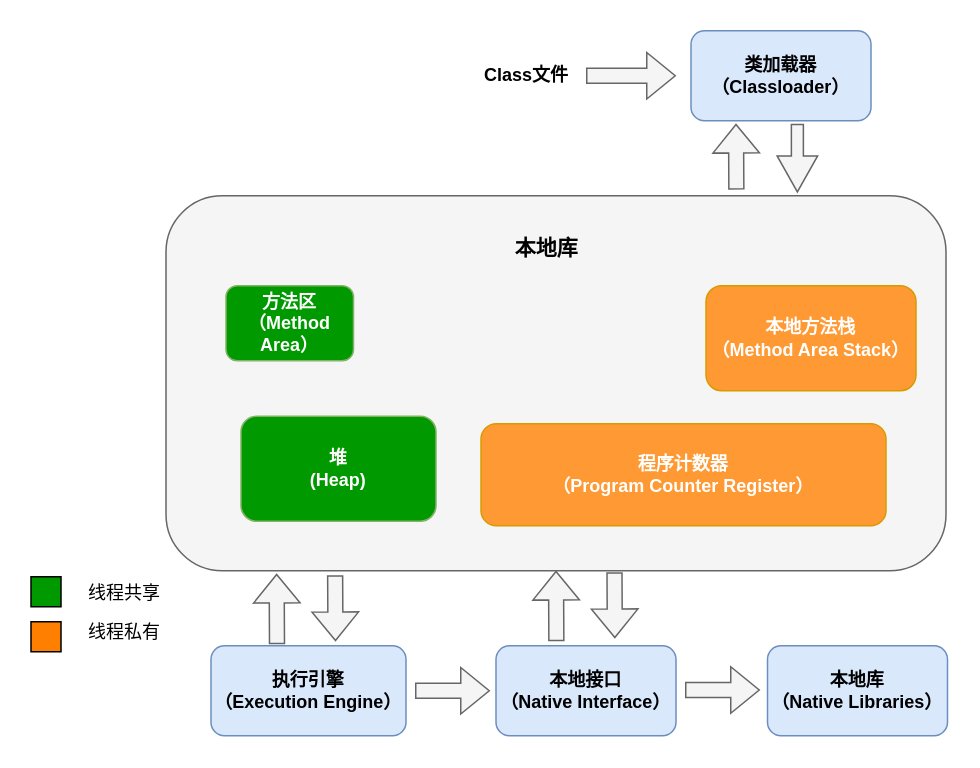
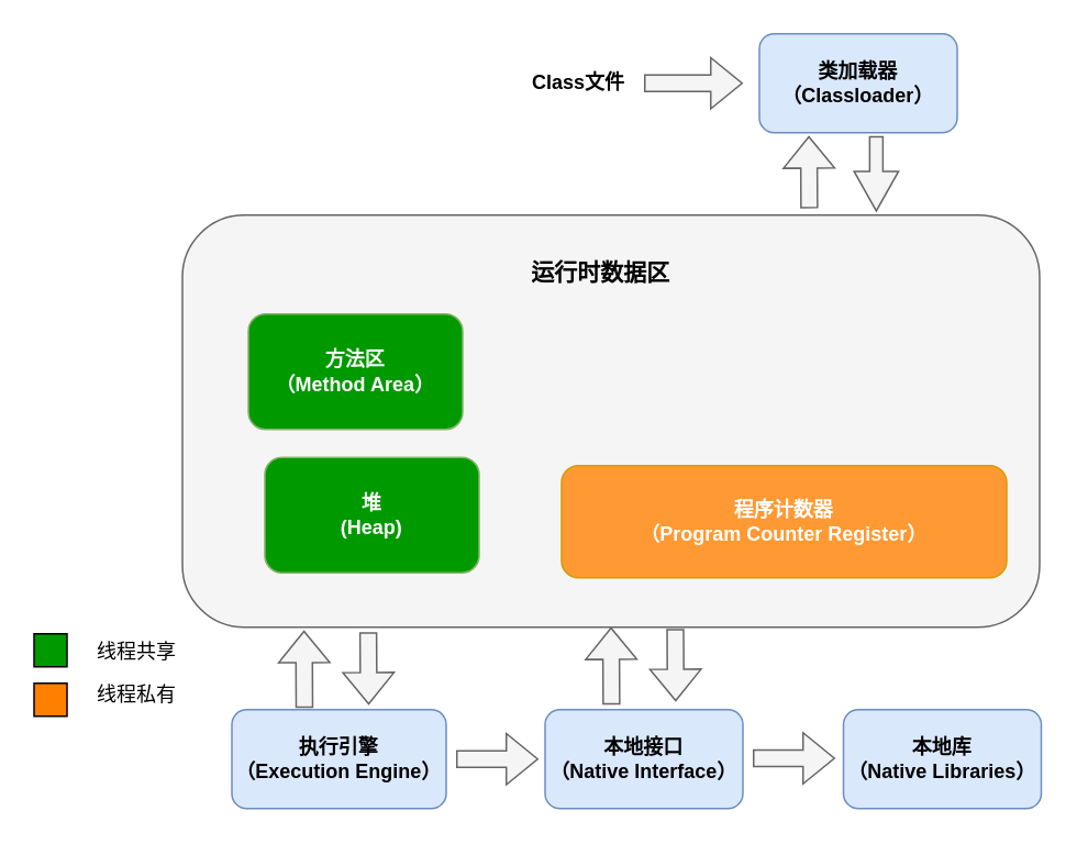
- <mxCell id="8" value="&lt;b&gt;&lt;font style=&quot;font-size: 14px;&quot;&gt;本地库&lt;/font&gt;&lt;/b&gt;" style="text;html=1;align=center;verticalAlign=middle;whiteSpace=wrap;rounded=0;" vertex="1" parent="1"><mxGeometry x="317" y="150" width="94" height="30" as="geometry" /></mxCell>
+ <mxCell id="8" value="&lt;b&gt;&lt;font style=&quot;font-size: 14px;&quot;&gt;运行时数据区&lt;/font&gt;&lt;/b&gt;" style="text;html=1;align=center;verticalAlign=middle;whiteSpace=wrap;rounded=0;" vertex="1" parent="1"><mxGeometry x="317" y="150" width="94" height="30" as="geometry" /></mxCell>
- <mxCell id="9" value="&lt;b&gt;&lt;font color=&quot;#ffffff&quot;&gt;方法区&lt;/font&gt;&lt;/b&gt;&lt;div&gt;&lt;b&gt;&lt;font color=&quot;#ffffff&quot;&gt;（Method Area）&lt;/font&gt;&lt;/b&gt;&lt;/div&gt;" style="rounded=1;whiteSpace=wrap;html=1;fillColor=#009900;strokeColor=#82b366;" vertex="1" parent="1"><mxGeometry x="150" y="190" width="85" height="50" as="geometry" /></mxCell>
+ <mxCell id="9" value="&lt;b&gt;&lt;font color=&quot;#ffffff&quot;&gt;方法区&lt;/font&gt;&lt;/b&gt;&lt;div&gt;&lt;b&gt;&lt;font color=&quot;#ffffff&quot;&gt;（Method Area）&lt;/font&gt;&lt;/b&gt;&lt;/div&gt;" style="rounded=1;whiteSpace=wrap;html=1;fillColor=#009900;strokeColor=#82b366;" vertex="1" parent="1"><mxGeometry x="150" y="190" width="130" height="70" as="geometry" /></mxCell>
- <mxCell id="11" value="&lt;b&gt;&lt;font color=&quot;#ffffff&quot;&gt;本地方法栈&lt;/font&gt;&lt;/b&gt;&lt;div&gt;&lt;b&gt;&lt;font color=&quot;#ffffff&quot;&gt;（Method Area Stack）&lt;/font&gt;&lt;/b&gt;&lt;/div&gt;" style="rounded=1;whiteSpace=wrap;html=1;fillColor=#FF9933;strokeColor=#d79b00;" vertex="1" parent="1"><mxGeometry x="470" y="190" width="140" height="70" as="geometry" /></mxCell>
- <mxCell id="12" value="&lt;b&gt;&lt;font color=&quot;#ffffff&quot;&gt;程序计数器&lt;/font&gt;&lt;/b&gt;&lt;div&gt;&lt;b&gt;&lt;font color=&quot;#ffffff&quot;&gt;（Program Counter Register）&lt;/font&gt;&lt;/b&gt;&lt;/div&gt;" style="rounded=1;whiteSpace=wrap;html=1;fillColor=#FF9933;strokeColor=#d79b00;" vertex="1" parent="1"><mxGeometry x="320" y="282" width="270" height="68" as="geometry" /></mxCell>
+ <mxCell id="12" value="&lt;b&gt;&lt;font color=&quot;#ffffff&quot;&gt;程序计数器&lt;/font&gt;&lt;/b&gt;&lt;div&gt;&lt;b&gt;&lt;font color=&quot;#ffffff&quot;&gt;（Program Counter Register）&lt;/font&gt;&lt;/b&gt;&lt;/div&gt;" style="rounded=1;whiteSpace=wrap;html=1;fillColor=#FF9933;strokeColor=#d79b00;" vertex="1" parent="1"><mxGeometry x="340" y="282" width="270" height="68" as="geometry" /></mxCell>
